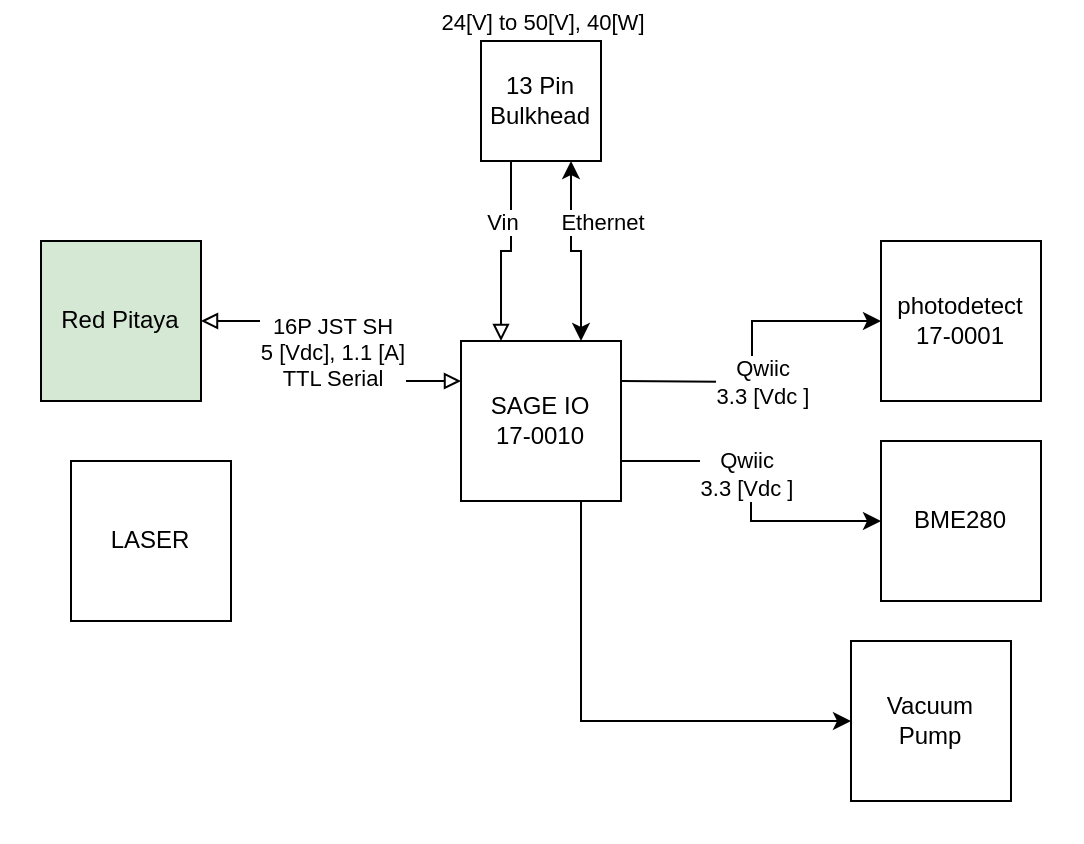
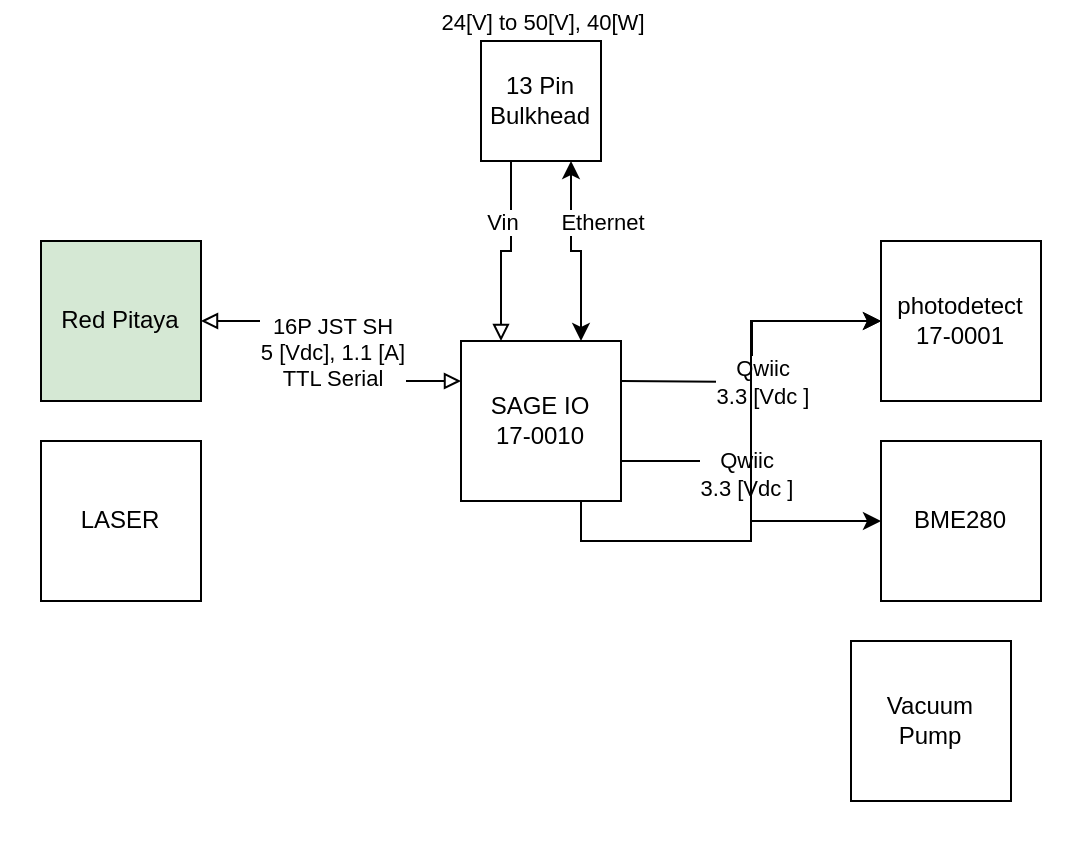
- <mxCell id="19" value="LASER" style="whiteSpace=wrap;html=1;aspect=fixed;" parent="1" vertex="1"><mxGeometry x="35" y="230" width="80" height="80" as="geometry" /></mxCell>
+ <mxCell id="19" value="LASER" style="whiteSpace=wrap;html=1;aspect=fixed;" parent="1" vertex="1"><mxGeometry x="20" y="220" width="80" height="80" as="geometry" /></mxCell>
- <mxCell id="9" style="edgeStyle=orthogonalEdgeStyle;rounded=0;orthogonalLoop=1;jettySize=auto;html=1;exitX=0.75;exitY=1;exitDx=0;exitDy=0;entryX=0;entryY=0.5;entryDx=0;entryDy=0;" edge="1" parent="1" source="10" target="20"><mxGeometry relative="1" as="geometry" /></mxCell>
+ <mxCell id="9" style="edgeStyle=orthogonalEdgeStyle;rounded=0;orthogonalLoop=1;jettySize=auto;html=1;exitX=0.75;exitY=1;exitDx=0;exitDy=0;" edge="1" parent="1" source="10" target="17"><mxGeometry relative="1" as="geometry" /></mxCell>
